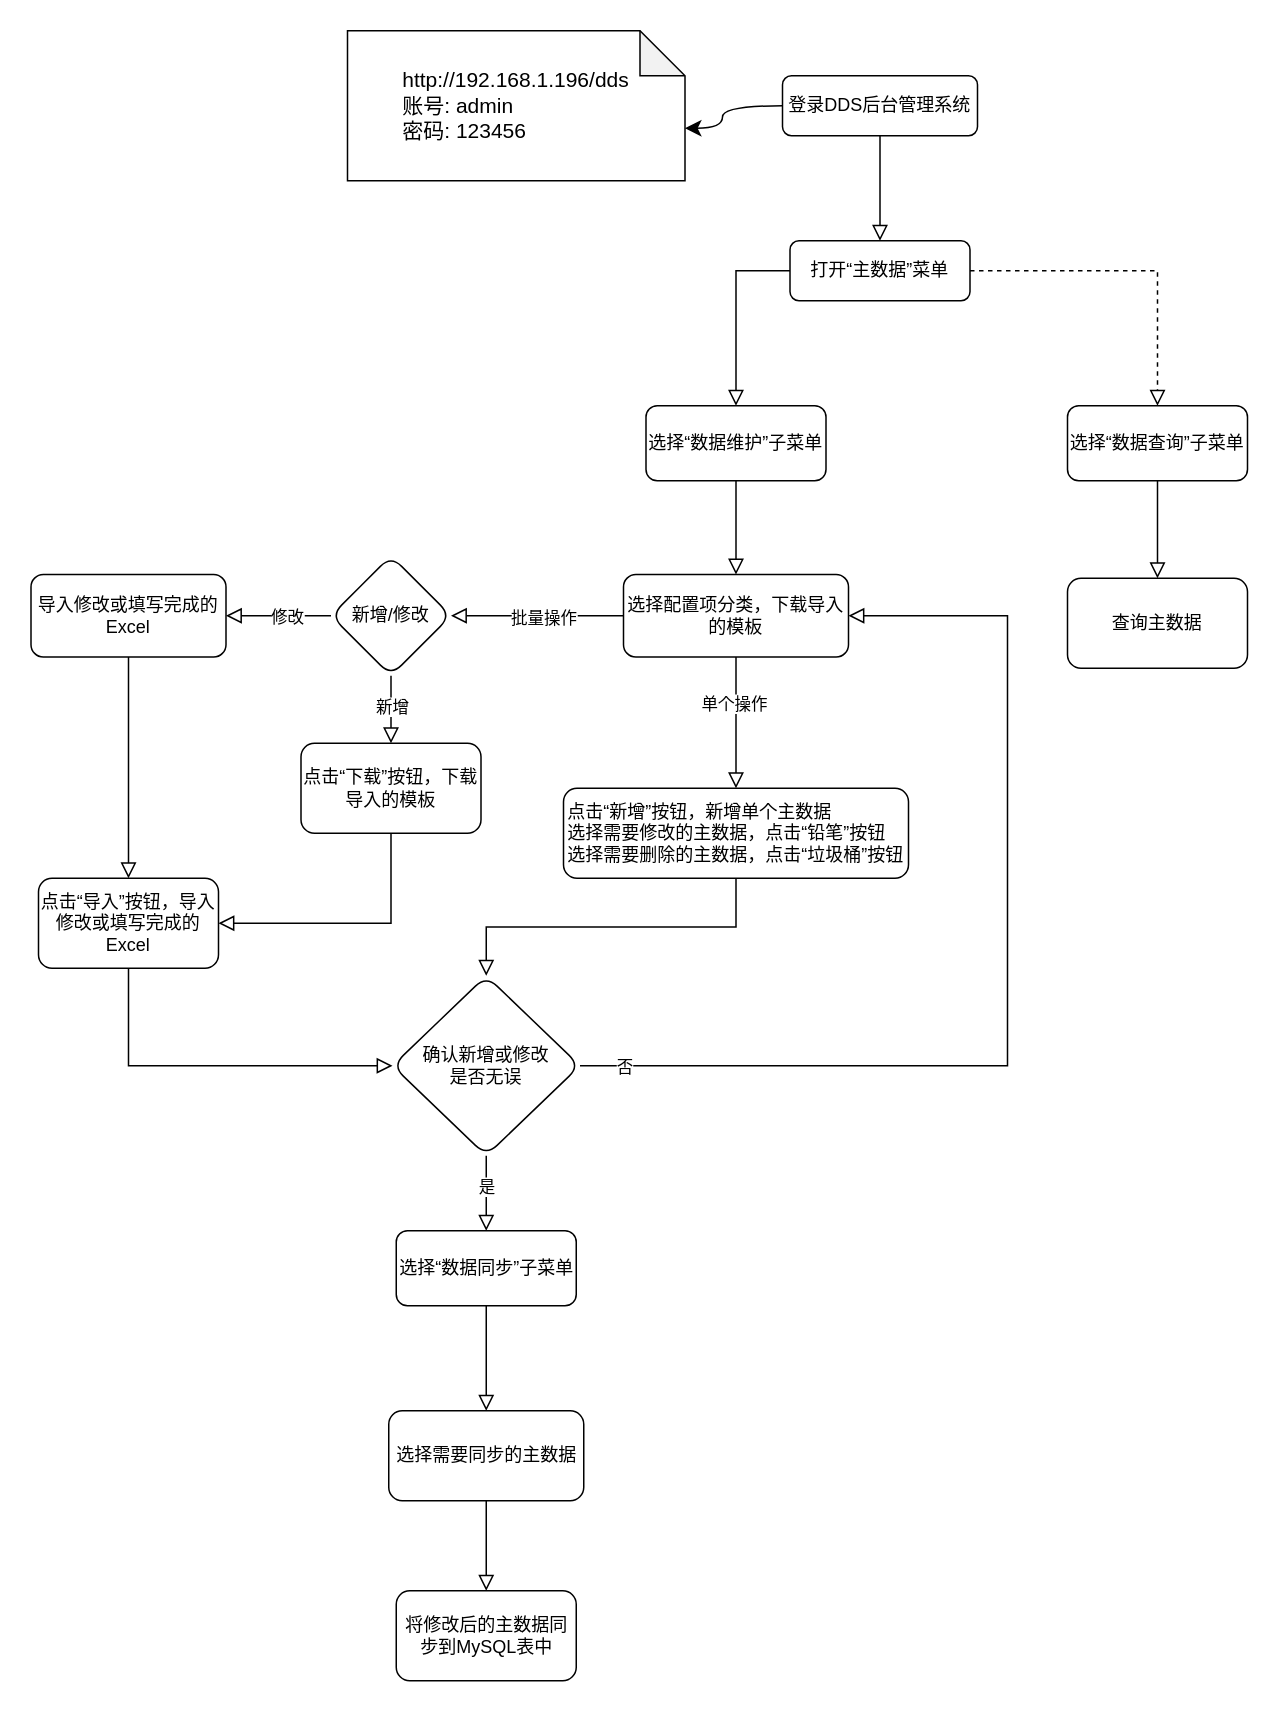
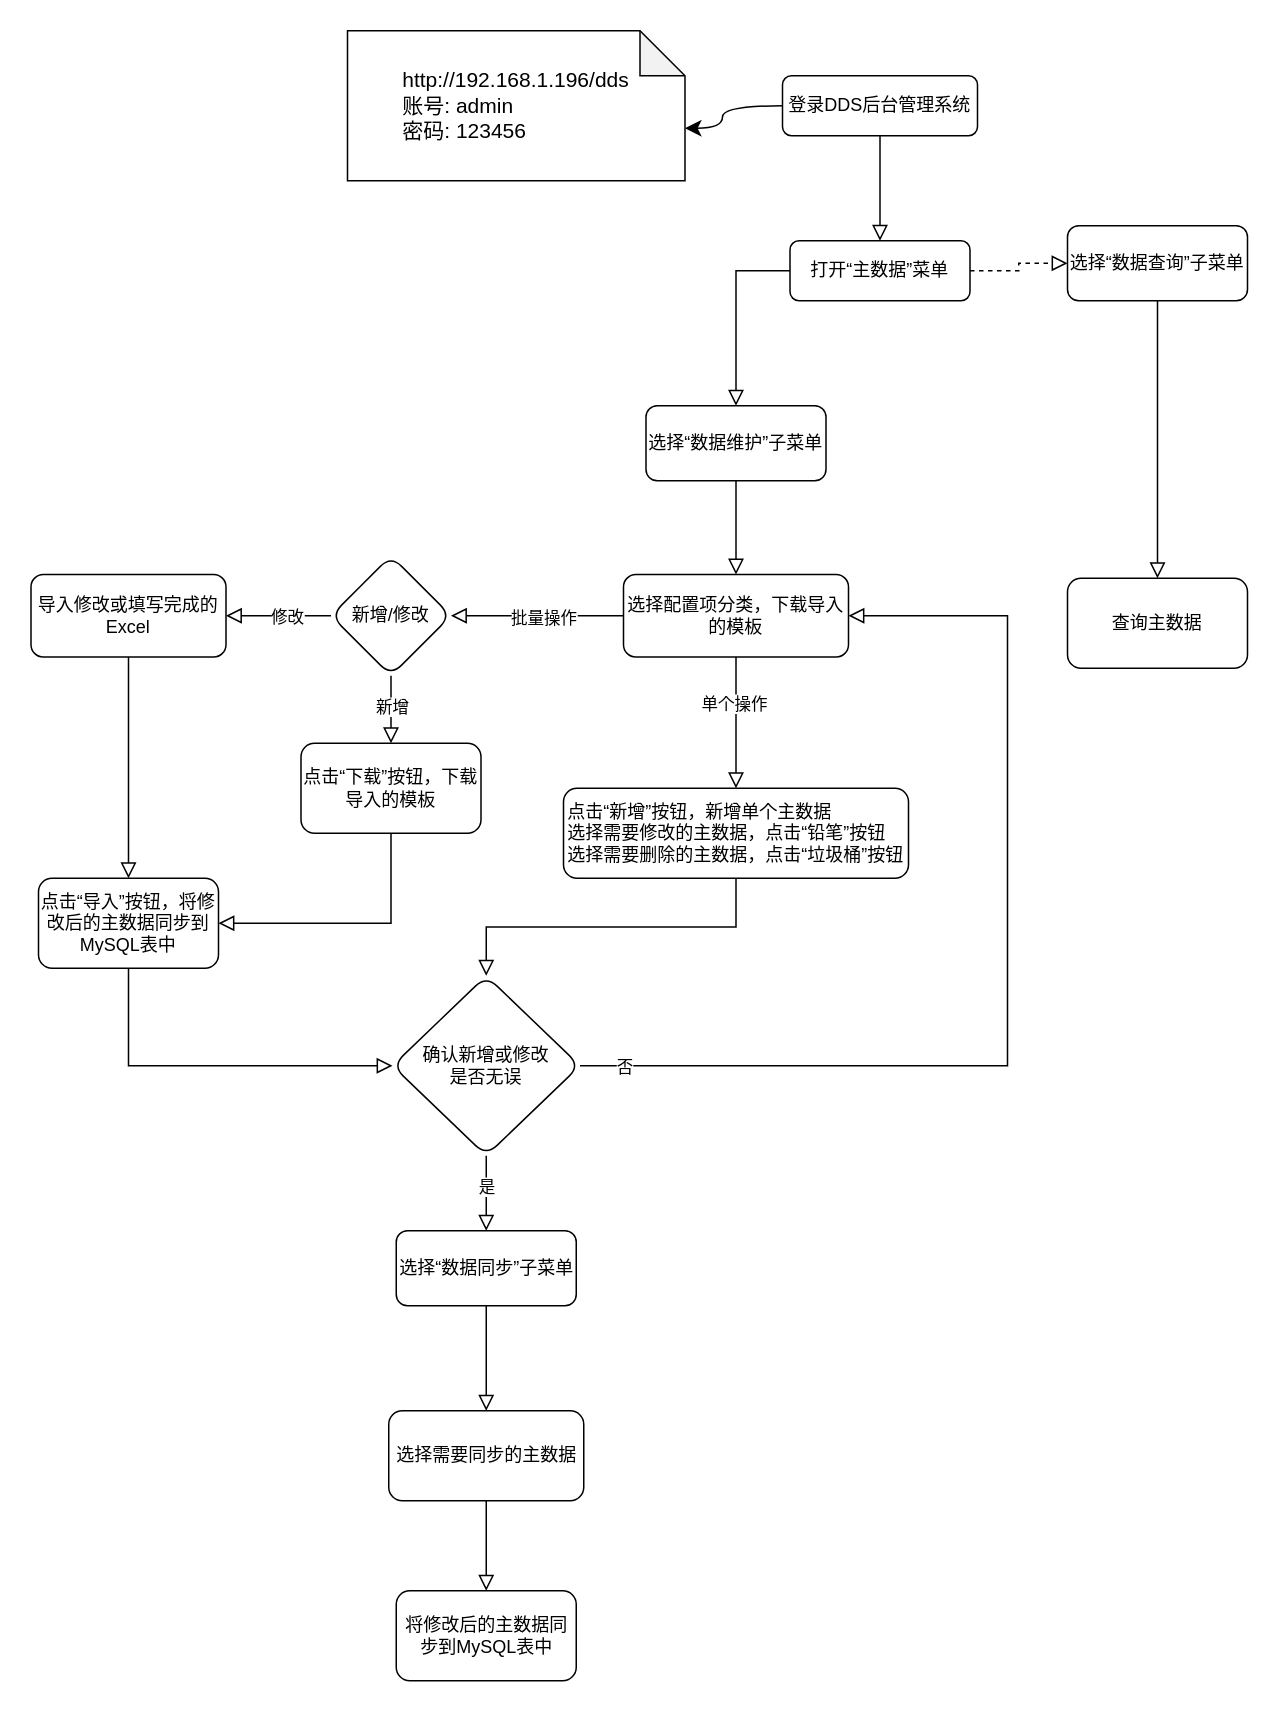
- <mxCell id="10" value="选择“数据查询”子菜单" style="whiteSpace=wrap;html=1;rounded=1;glass=0;strokeWidth=1;shadow=0;" parent="1" vertex="1"><mxGeometry x="711" y="270" width="120" height="50" as="geometry" /></mxCell>
+ <mxCell id="10" value="选择“数据查询”子菜单" style="whiteSpace=wrap;html=1;rounded=1;glass=0;strokeWidth=1;shadow=0;" parent="1" vertex="1"><mxGeometry x="711" y="150" width="120" height="50" as="geometry" /></mxCell>
- <mxCell id="27" value="点击“导入”按钮，导入修改或填写完成的Excel" style="whiteSpace=wrap;html=1;rounded=1;glass=0;strokeWidth=1;shadow=0;" vertex="1" parent="1"><mxGeometry x="25" y="585" width="120" height="60" as="geometry" /></mxCell>
+ <mxCell id="27" value="点击“导入”按钮，将修改后的主数据同步到MySQL表中" style="whiteSpace=wrap;html=1;rounded=1;glass=0;strokeWidth=1;shadow=0;" vertex="1" parent="1"><mxGeometry x="25" y="585" width="120" height="60" as="geometry" /></mxCell>
